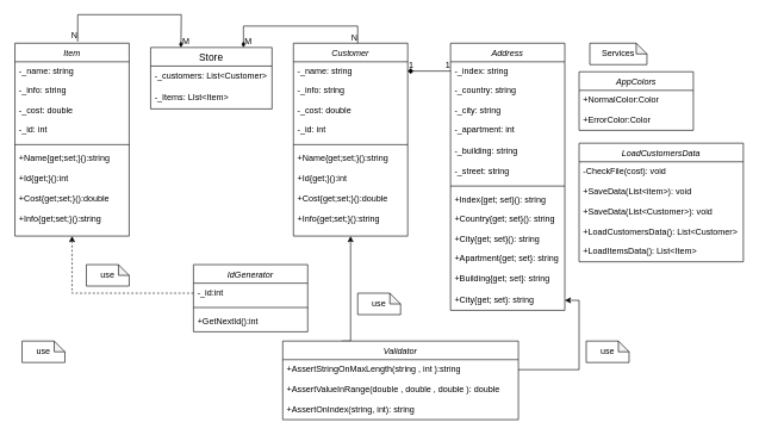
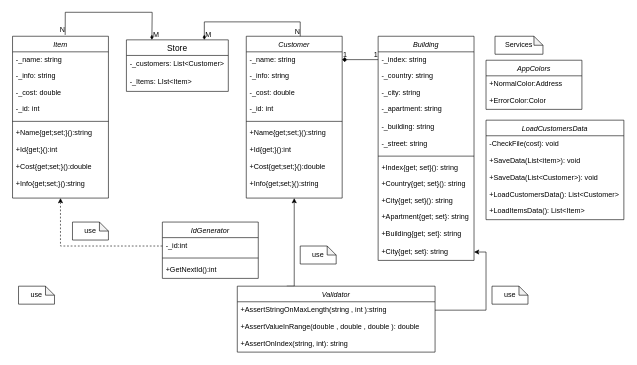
- <mxCell id="38" value="Address" style="swimlane;fontStyle=2;align=center;verticalAlign=top;childLayout=stackLayout;horizontal=1;startSize=26;horizontalStack=0;resizeParent=1;resizeLast=0;collapsible=1;marginBottom=0;rounded=0;shadow=0;strokeWidth=1;" vertex="1" parent="1"><mxGeometry x="630" y="60" width="160" height="374" as="geometry"><mxRectangle x="230" y="140" width="160" height="26" as="alternateBounds" /></mxGeometry></mxCell>
+ <mxCell id="38" value="Building" style="swimlane;fontStyle=2;align=center;verticalAlign=top;childLayout=stackLayout;horizontal=1;startSize=26;horizontalStack=0;resizeParent=1;resizeLast=0;collapsible=1;marginBottom=0;rounded=0;shadow=0;strokeWidth=1;" vertex="1" parent="1"><mxGeometry x="630" y="60" width="160" height="374" as="geometry"><mxRectangle x="230" y="140" width="160" height="26" as="alternateBounds" /></mxGeometry></mxCell>
- <mxCell id="13" value="+NormalColor:Color" style="text;align=left;verticalAlign=top;spacingLeft=4;spacingRight=4;overflow=hidden;rotatable=0;points=[[0,0.5],[1,0.5]];portConstraint=eastwest;rounded=0;shadow=0;html=0;" parent="12" vertex="1"><mxGeometry y="26" width="160" height="28" as="geometry" /></mxCell>
+ <mxCell id="13" value="+NormalColor:Address" style="text;align=left;verticalAlign=top;spacingLeft=4;spacingRight=4;overflow=hidden;rotatable=0;points=[[0,0.5],[1,0.5]];portConstraint=eastwest;rounded=0;shadow=0;html=0;" parent="12" vertex="1"><mxGeometry y="26" width="160" height="28" as="geometry" /></mxCell>
- <mxCell id="42" value="-_apartment: int" style="text;align=left;verticalAlign=top;spacingLeft=4;spacingRight=4;overflow=hidden;rotatable=0;points=[[0,0.5],[1,0.5]];portConstraint=eastwest;rounded=0;shadow=0;html=0;" vertex="1" parent="38"><mxGeometry y="108" width="160" height="30" as="geometry" /></mxCell>
+ <mxCell id="42" value="-_apartment: string" style="text;align=left;verticalAlign=top;spacingLeft=4;spacingRight=4;overflow=hidden;rotatable=0;points=[[0,0.5],[1,0.5]];portConstraint=eastwest;rounded=0;shadow=0;html=0;" vertex="1" parent="38"><mxGeometry y="108" width="160" height="30" as="geometry" /></mxCell>
